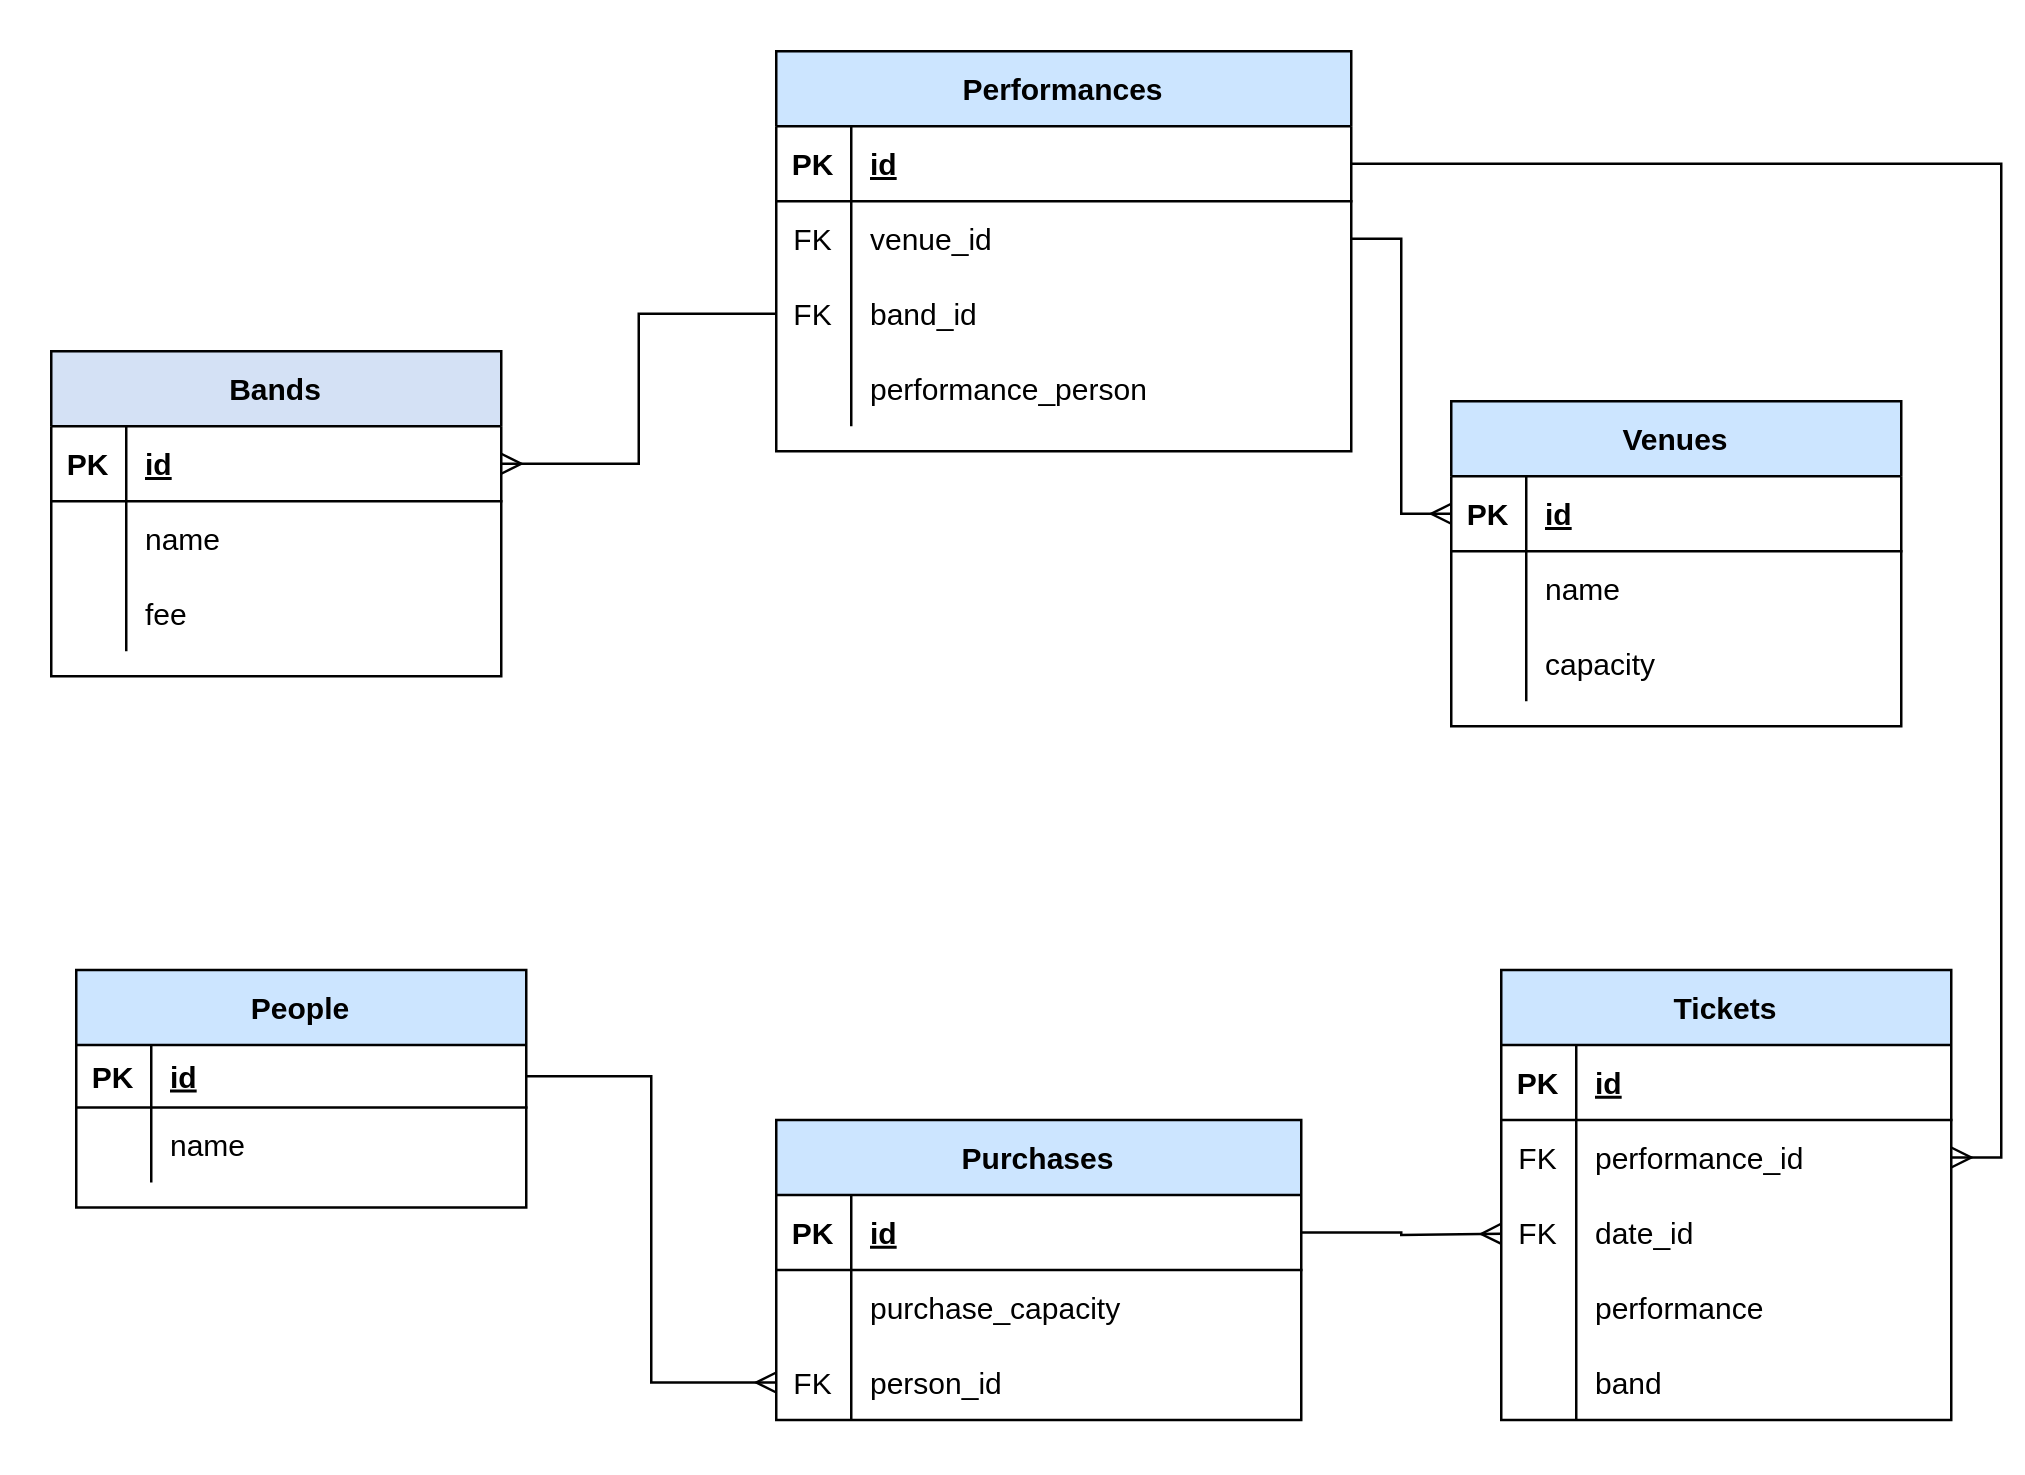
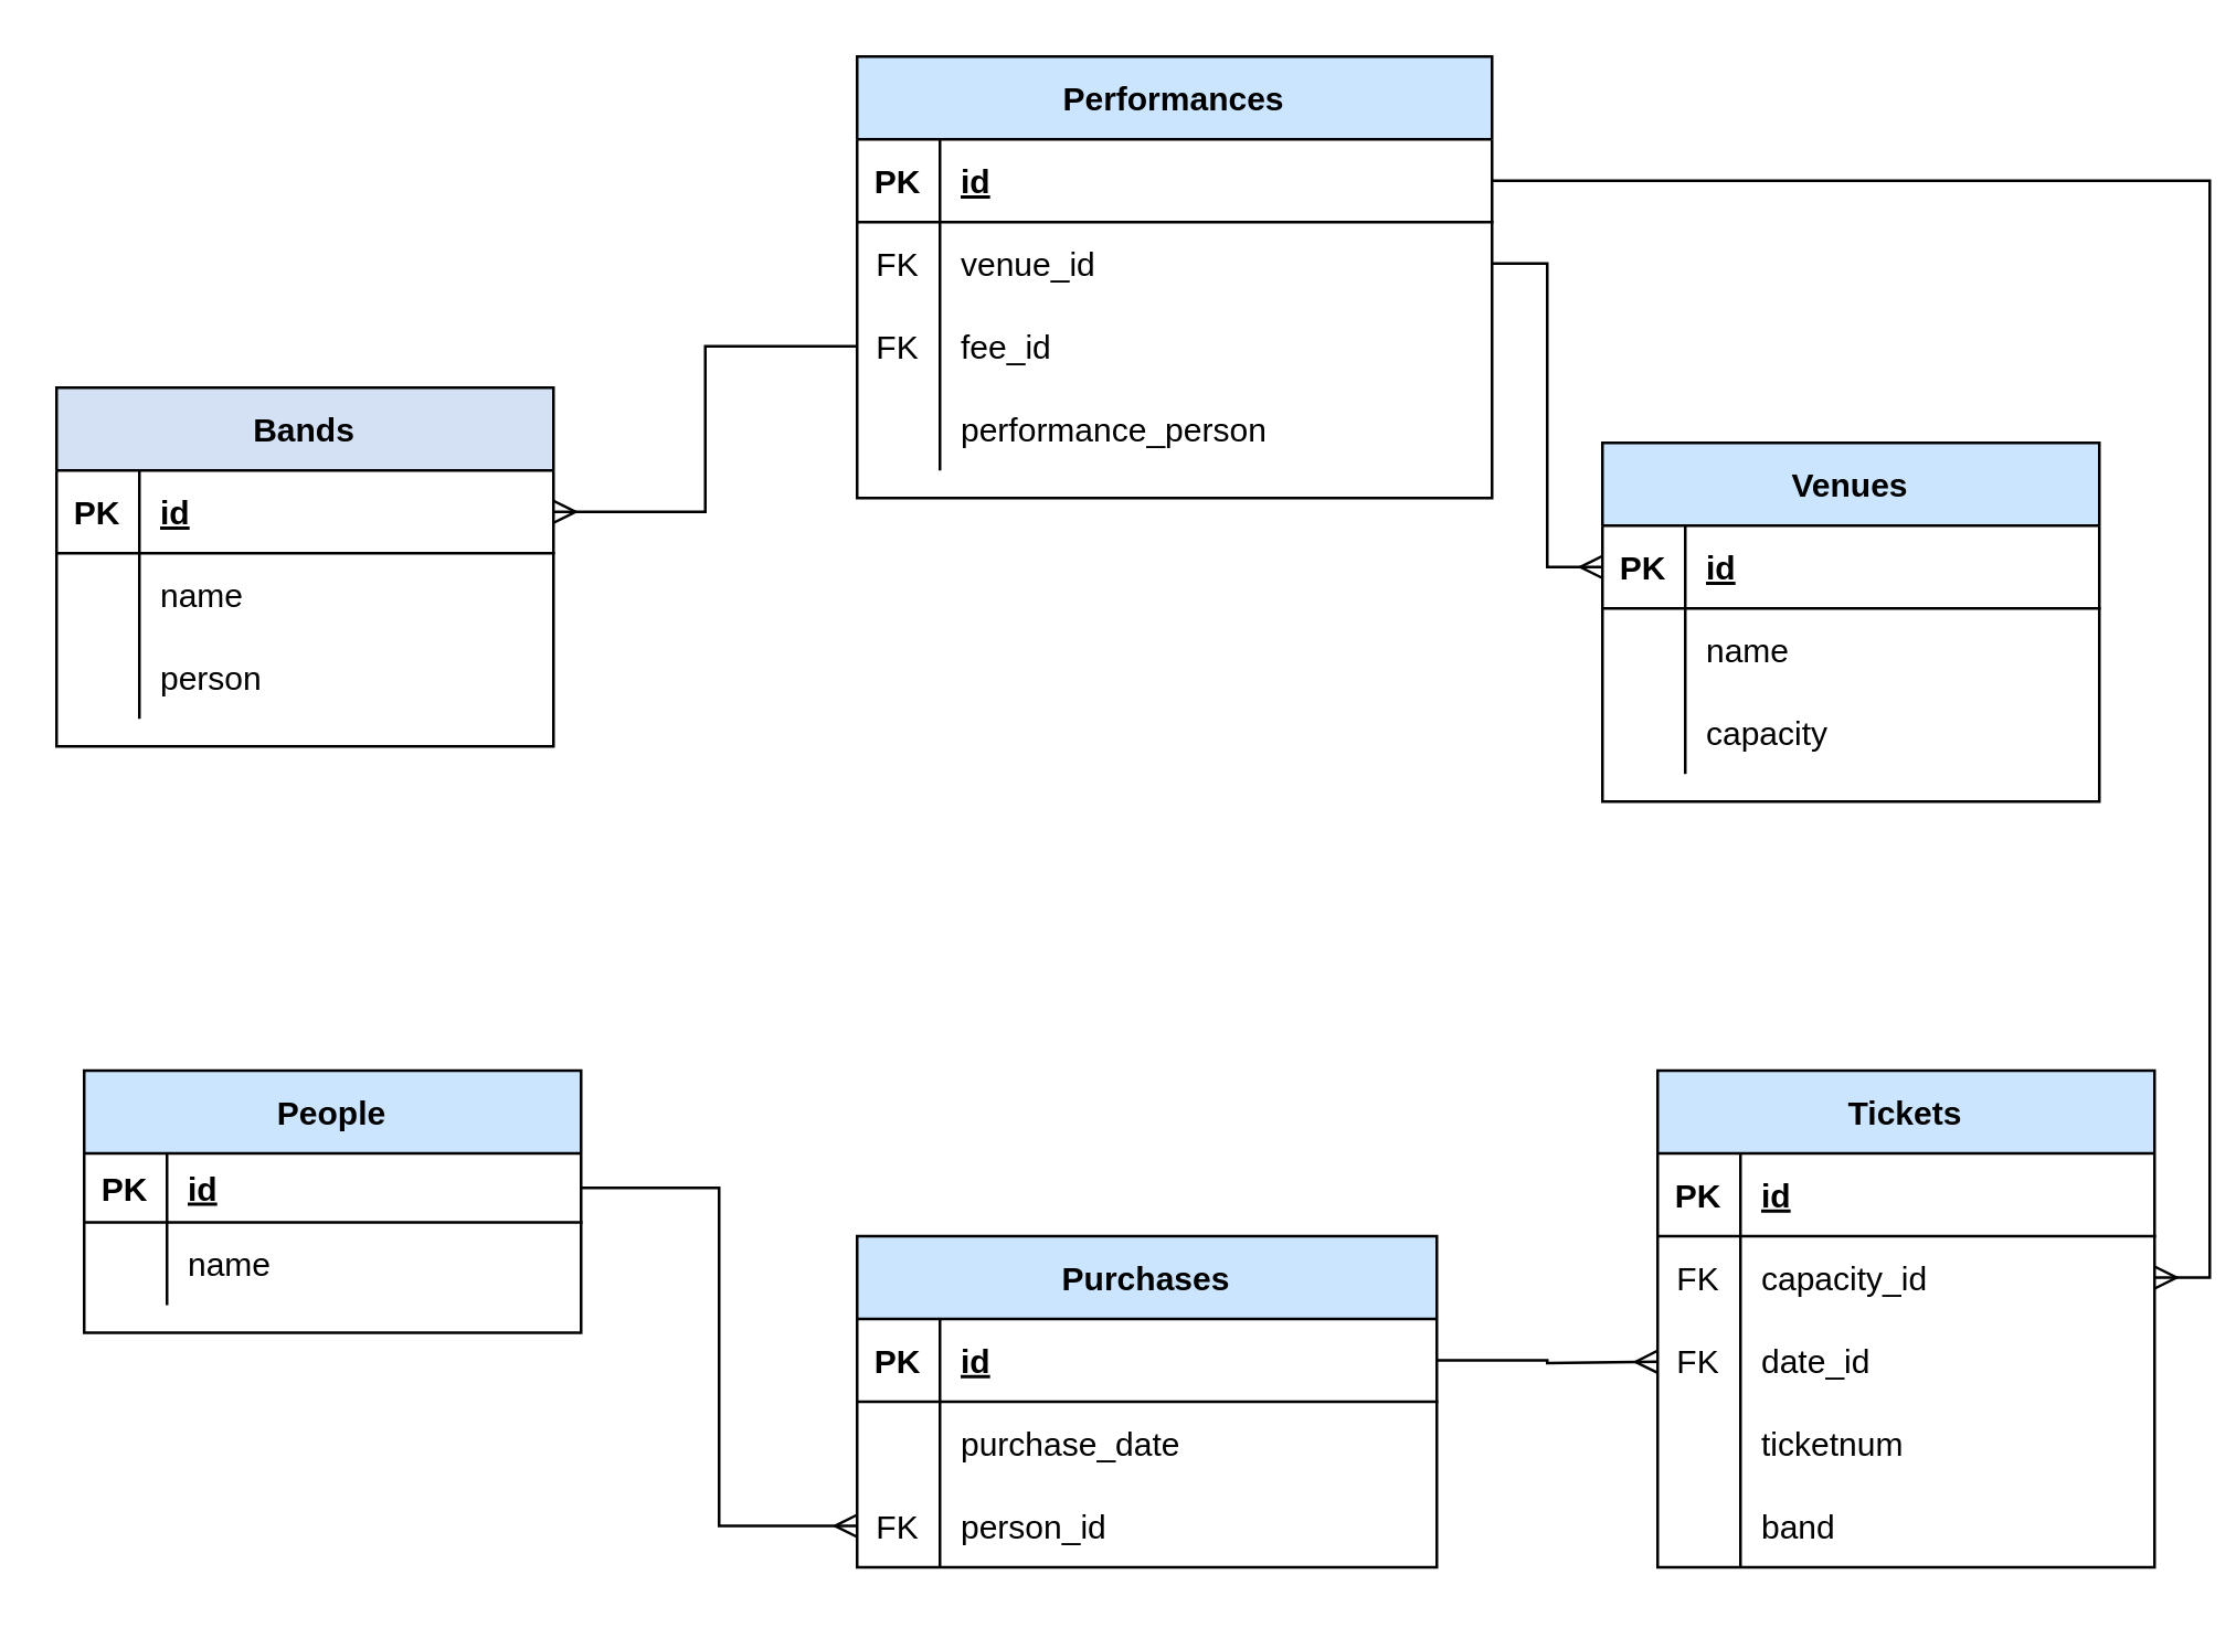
- <mxCell id="31" value="band_id" style="shape=partialRectangle;connectable=0;fillColor=none;top=0;left=0;bottom=0;right=0;align=left;spacingLeft=6;overflow=hidden;" parent="29" vertex="1"><mxGeometry x="30" width="200" height="30" as="geometry"><mxRectangle width="200" height="30" as="alternateBounds" /></mxGeometry></mxCell>
+ <mxCell id="31" value="fee_id" style="shape=partialRectangle;connectable=0;fillColor=none;top=0;left=0;bottom=0;right=0;align=left;spacingLeft=6;overflow=hidden;" parent="29" vertex="1"><mxGeometry x="30" width="200" height="30" as="geometry"><mxRectangle width="200" height="30" as="alternateBounds" /></mxGeometry></mxCell>
- <mxCell id="11" value="fee" style="shape=partialRectangle;connectable=0;fillColor=none;top=0;left=0;bottom=0;right=0;align=left;spacingLeft=6;overflow=hidden;" parent="9" vertex="1"><mxGeometry x="30" width="150" height="30" as="geometry"><mxRectangle width="150" height="30" as="alternateBounds" /></mxGeometry></mxCell>
+ <mxCell id="11" value="person" style="shape=partialRectangle;connectable=0;fillColor=none;top=0;left=0;bottom=0;right=0;align=left;spacingLeft=6;overflow=hidden;" parent="9" vertex="1"><mxGeometry x="30" width="150" height="30" as="geometry"><mxRectangle width="150" height="30" as="alternateBounds" /></mxGeometry></mxCell>
- <mxCell id="41" value="performance_id" style="shape=partialRectangle;connectable=0;fillColor=none;top=0;left=0;bottom=0;right=0;align=left;spacingLeft=6;overflow=hidden;" parent="39" vertex="1"><mxGeometry x="30" width="150" height="30" as="geometry"><mxRectangle width="150" height="30" as="alternateBounds" /></mxGeometry></mxCell>
+ <mxCell id="41" value="capacity_id" style="shape=partialRectangle;connectable=0;fillColor=none;top=0;left=0;bottom=0;right=0;align=left;spacingLeft=6;overflow=hidden;" parent="39" vertex="1"><mxGeometry x="30" width="150" height="30" as="geometry"><mxRectangle width="150" height="30" as="alternateBounds" /></mxGeometry></mxCell>
- <mxCell id="58" value="purchase_capacity" style="shape=partialRectangle;connectable=0;fillColor=none;top=0;left=0;bottom=0;right=0;align=left;spacingLeft=6;overflow=hidden;" parent="56" vertex="1"><mxGeometry x="30" width="180" height="30" as="geometry"><mxRectangle width="180" height="30" as="alternateBounds" /></mxGeometry></mxCell>
+ <mxCell id="58" value="purchase_date" style="shape=partialRectangle;connectable=0;fillColor=none;top=0;left=0;bottom=0;right=0;align=left;spacingLeft=6;overflow=hidden;" parent="56" vertex="1"><mxGeometry x="30" width="180" height="30" as="geometry"><mxRectangle width="180" height="30" as="alternateBounds" /></mxGeometry></mxCell>
- <mxCell id="47" value="performance" style="shape=partialRectangle;connectable=0;fillColor=none;top=0;left=0;bottom=0;right=0;align=left;spacingLeft=6;overflow=hidden;" parent="45" vertex="1"><mxGeometry x="30" width="150" height="30" as="geometry"><mxRectangle width="150" height="30" as="alternateBounds" /></mxGeometry></mxCell>
+ <mxCell id="47" value="ticketnum" style="shape=partialRectangle;connectable=0;fillColor=none;top=0;left=0;bottom=0;right=0;align=left;spacingLeft=6;overflow=hidden;" parent="45" vertex="1"><mxGeometry x="30" width="150" height="30" as="geometry"><mxRectangle width="150" height="30" as="alternateBounds" /></mxGeometry></mxCell>
